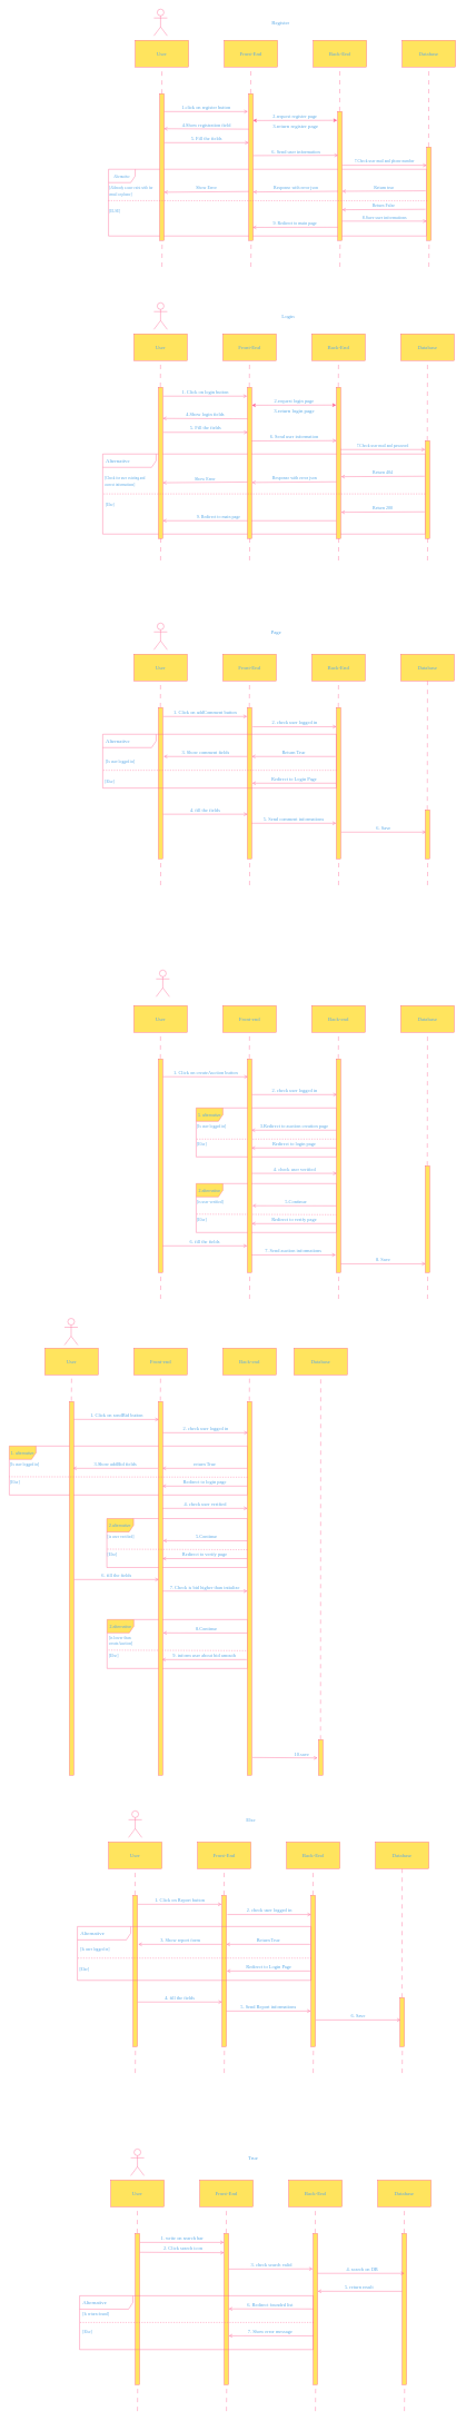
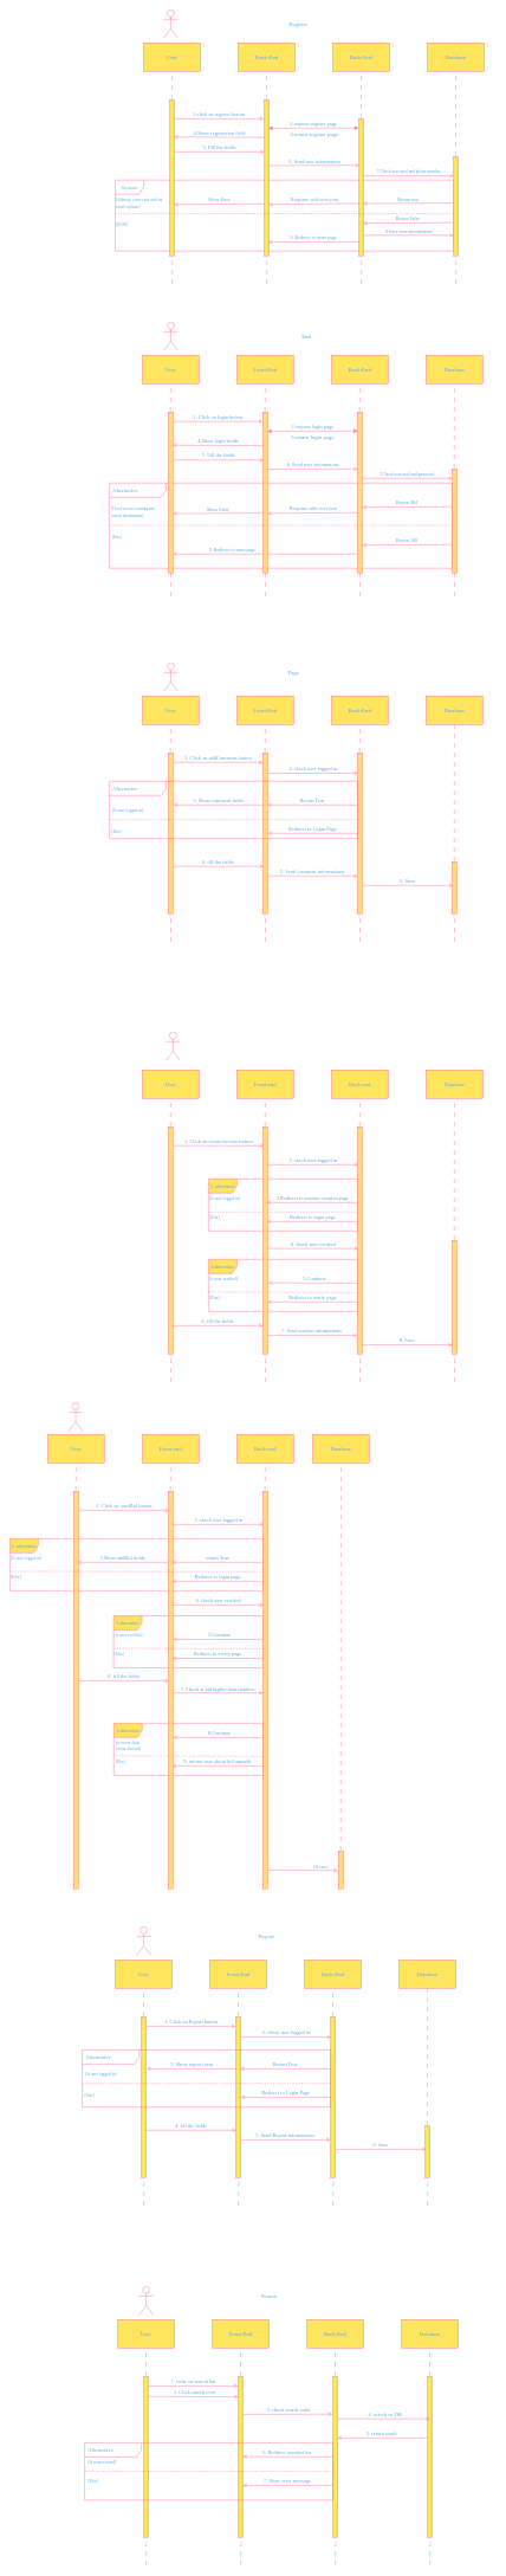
- <mxCell id="193" value="Login" style="text;html=1;strokeColor=none;fillColor=none;align=center;verticalAlign=middle;whiteSpace=wrap;sketch=0;fontFamily=Poppins;fontSource=https%3A%2F%2Ffonts.googleapis.com%2Fcss%3Ffamily%3DPoppins;fontColor=#5AA9E6;" parent="172" vertex="1"><mxGeometry x="247" y="700" width="800" height="20" as="geometry" /></mxCell>
+ <mxCell id="193" value="End" style="text;html=1;strokeColor=none;fillColor=none;align=center;verticalAlign=middle;whiteSpace=wrap;sketch=0;fontFamily=Poppins;fontSource=https%3A%2F%2Ffonts.googleapis.com%2Fcss%3Ffamily%3DPoppins;fontColor=#5AA9E6;" parent="172" vertex="1"><mxGeometry x="247" y="700" width="800" height="20" as="geometry" /></mxCell>
- <mxCell id="135" value="Else" style="text;html=1;strokeColor=none;fillColor=none;align=center;verticalAlign=middle;whiteSpace=wrap;sketch=0;fontFamily=Poppins;fontSource=https%3A%2F%2Ffonts.googleapis.com%2Fcss%3Ffamily%3DPoppins;fontColor=#5AA9E6;" vertex="1" parent="1"><mxGeometry x="163" y="4080" width="800" height="20" as="geometry" /></mxCell>
+ <mxCell id="135" value="Report" style="text;html=1;strokeColor=none;fillColor=none;align=center;verticalAlign=middle;whiteSpace=wrap;sketch=0;fontFamily=Poppins;fontSource=https%3A%2F%2Ffonts.googleapis.com%2Fcss%3Ffamily%3DPoppins;fontColor=#5AA9E6;" vertex="1" parent="1"><mxGeometry x="163" y="4080" width="800" height="20" as="geometry" /></mxCell>
- <mxCell id="161" value="True" style="text;html=1;strokeColor=none;fillColor=none;align=center;verticalAlign=middle;whiteSpace=wrap;sketch=0;fontFamily=Poppins;fontSource=https%3A%2F%2Ffonts.googleapis.com%2Fcss%3Ffamily%3DPoppins;fontColor=#5AA9E6;" vertex="1" parent="1"><mxGeometry x="168" y="4840" width="800" height="20" as="geometry" /></mxCell>
+ <mxCell id="161" value="Search" style="text;html=1;strokeColor=none;fillColor=none;align=center;verticalAlign=middle;whiteSpace=wrap;sketch=0;fontFamily=Poppins;fontSource=https%3A%2F%2Ffonts.googleapis.com%2Fcss%3Ffamily%3DPoppins;fontColor=#5AA9E6;" vertex="1" parent="1"><mxGeometry x="168" y="4840" width="800" height="20" as="geometry" /></mxCell>
